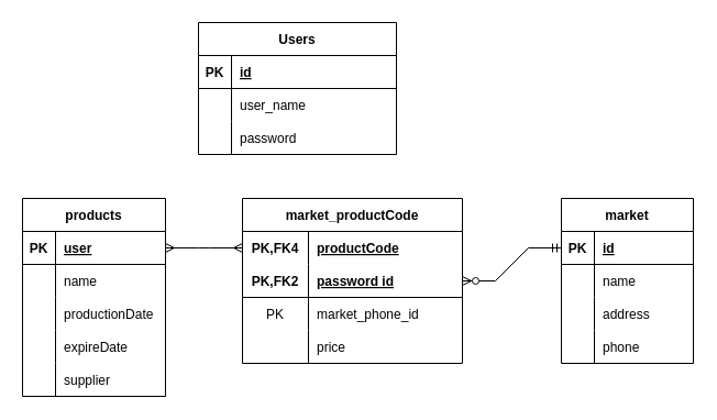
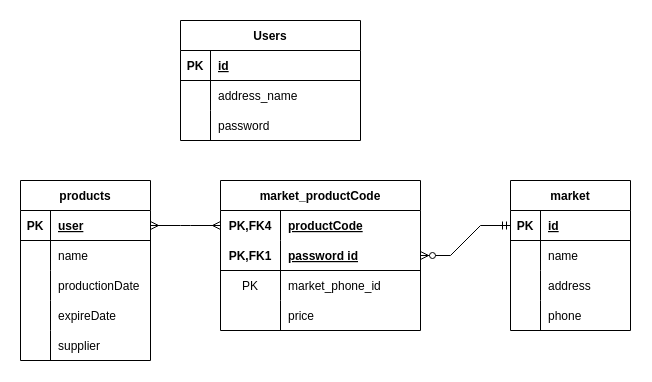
- <mxCell id="8" value="user_name" style="shape=partialRectangle;connectable=0;fillColor=none;top=0;left=0;bottom=0;right=0;align=left;spacingLeft=6;overflow=hidden;" vertex="1" parent="6"><mxGeometry x="30" width="150" height="30" as="geometry"><mxRectangle width="150" height="30" as="alternateBounds" /></mxGeometry></mxCell>
+ <mxCell id="8" value="address_name" style="shape=partialRectangle;connectable=0;fillColor=none;top=0;left=0;bottom=0;right=0;align=left;spacingLeft=6;overflow=hidden;" vertex="1" parent="6"><mxGeometry x="30" width="150" height="30" as="geometry"><mxRectangle width="150" height="30" as="alternateBounds" /></mxGeometry></mxCell>
- <mxCell id="46" value="PK,FK2" style="shape=partialRectangle;connectable=0;fillColor=none;top=0;left=0;bottom=0;right=0;fontStyle=1;overflow=hidden;" vertex="1" parent="45"><mxGeometry width="60" height="30" as="geometry"><mxRectangle width="60" height="30" as="alternateBounds" /></mxGeometry></mxCell>
+ <mxCell id="46" value="PK,FK1" style="shape=partialRectangle;connectable=0;fillColor=none;top=0;left=0;bottom=0;right=0;fontStyle=1;overflow=hidden;" vertex="1" parent="45"><mxGeometry width="60" height="30" as="geometry"><mxRectangle width="60" height="30" as="alternateBounds" /></mxGeometry></mxCell>
